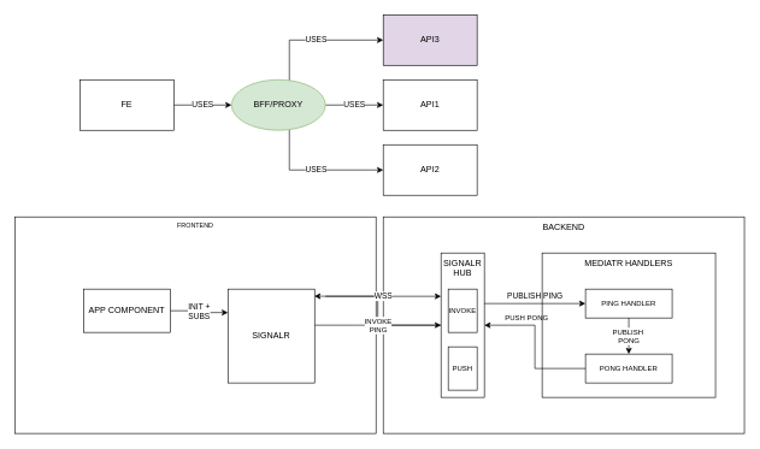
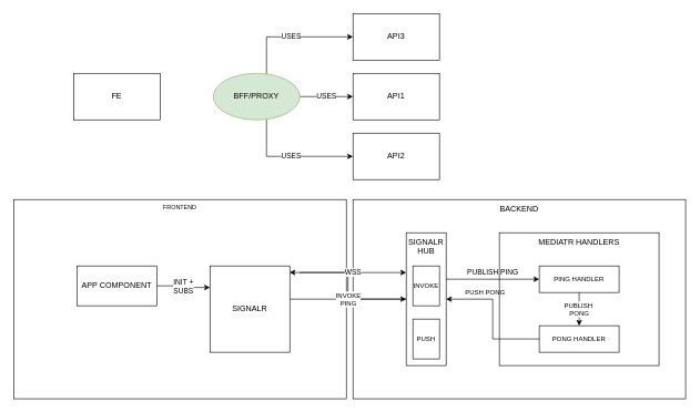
- <mxCell id="15" value="API3" style="rounded=0;whiteSpace=wrap;html=1;fillColor=#e1d5e7;" vertex="1" parent="1"><mxGeometry x="530" y="20" width="130" height="70" as="geometry" /></mxCell>
+ <mxCell id="15" value="API3" style="rounded=0;whiteSpace=wrap;html=1;" vertex="1" parent="1"><mxGeometry x="530" y="20" width="130" height="70" as="geometry" /></mxCell>
- <mxCell id="7" value="USES" style="edgeStyle=orthogonalEdgeStyle;rounded=0;orthogonalLoop=1;jettySize=auto;html=1;" edge="1" parent="1" source="8" target="12"><mxGeometry relative="1" as="geometry" /></mxCell>
